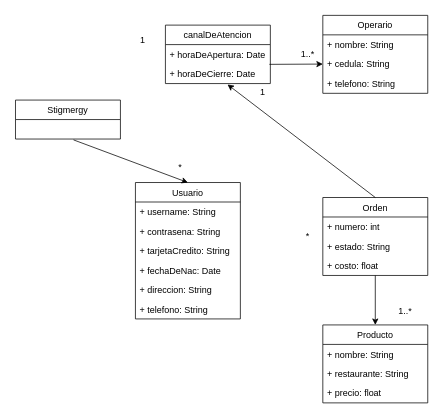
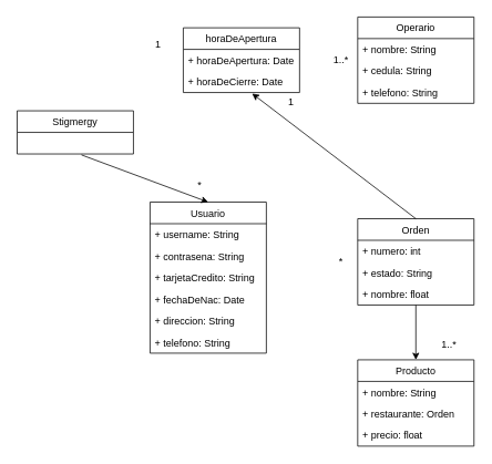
- <mxCell id="10" value="canalDeAtencion" style="swimlane;fontStyle=0;childLayout=stackLayout;horizontal=1;startSize=26;fillColor=none;horizontalStack=0;resizeParent=1;resizeParentMax=0;resizeLast=0;collapsible=1;marginBottom=0;" vertex="1" parent="1"><mxGeometry x="220" y="33" width="140" height="78" as="geometry" /></mxCell>
+ <mxCell id="10" value="horaDeApertura" style="swimlane;fontStyle=0;childLayout=stackLayout;horizontal=1;startSize=26;fillColor=none;horizontalStack=0;resizeParent=1;resizeParentMax=0;resizeLast=0;collapsible=1;marginBottom=0;" vertex="1" parent="1"><mxGeometry x="220" y="33" width="140" height="78" as="geometry" /></mxCell>
- <mxCell id="28" value="" style="endArrow=classic;html=1;entryX=0;entryY=0.5;entryDx=0;entryDy=0;exitX=0.991;exitY=0.014;exitDx=0;exitDy=0;exitPerimeter=0;" edge="1" parent="1" source="12" target="15"><mxGeometry width="50" height="50" relative="1" as="geometry"><mxPoint x="390" y="153" as="sourcePoint" /><mxPoint x="410" y="83" as="targetPoint" /></mxGeometry></mxCell>
- <mxCell id="20" value="+ costo: float" style="text;strokeColor=none;fillColor=none;align=left;verticalAlign=top;spacingLeft=4;spacingRight=4;overflow=hidden;rotatable=0;points=[[0,0.5],[1,0.5]];portConstraint=eastwest;" vertex="1" parent="17"><mxGeometry y="78" width="140" height="26" as="geometry" /></mxCell>
+ <mxCell id="20" value="+ nombre: float" style="text;strokeColor=none;fillColor=none;align=left;verticalAlign=top;spacingLeft=4;spacingRight=4;overflow=hidden;rotatable=0;points=[[0,0.5],[1,0.5]];portConstraint=eastwest;" vertex="1" parent="17"><mxGeometry y="78" width="140" height="26" as="geometry" /></mxCell>
- <mxCell id="23" value="+ restaurante: String" style="text;strokeColor=none;fillColor=none;align=left;verticalAlign=top;spacingLeft=4;spacingRight=4;overflow=hidden;rotatable=0;points=[[0,0.5],[1,0.5]];portConstraint=eastwest;" vertex="1" parent="21"><mxGeometry y="52" width="140" height="26" as="geometry" /></mxCell>
+ <mxCell id="23" value="+ restaurante: Orden" style="text;strokeColor=none;fillColor=none;align=left;verticalAlign=top;spacingLeft=4;spacingRight=4;overflow=hidden;rotatable=0;points=[[0,0.5],[1,0.5]];portConstraint=eastwest;" vertex="1" parent="21"><mxGeometry y="52" width="140" height="26" as="geometry" /></mxCell>
